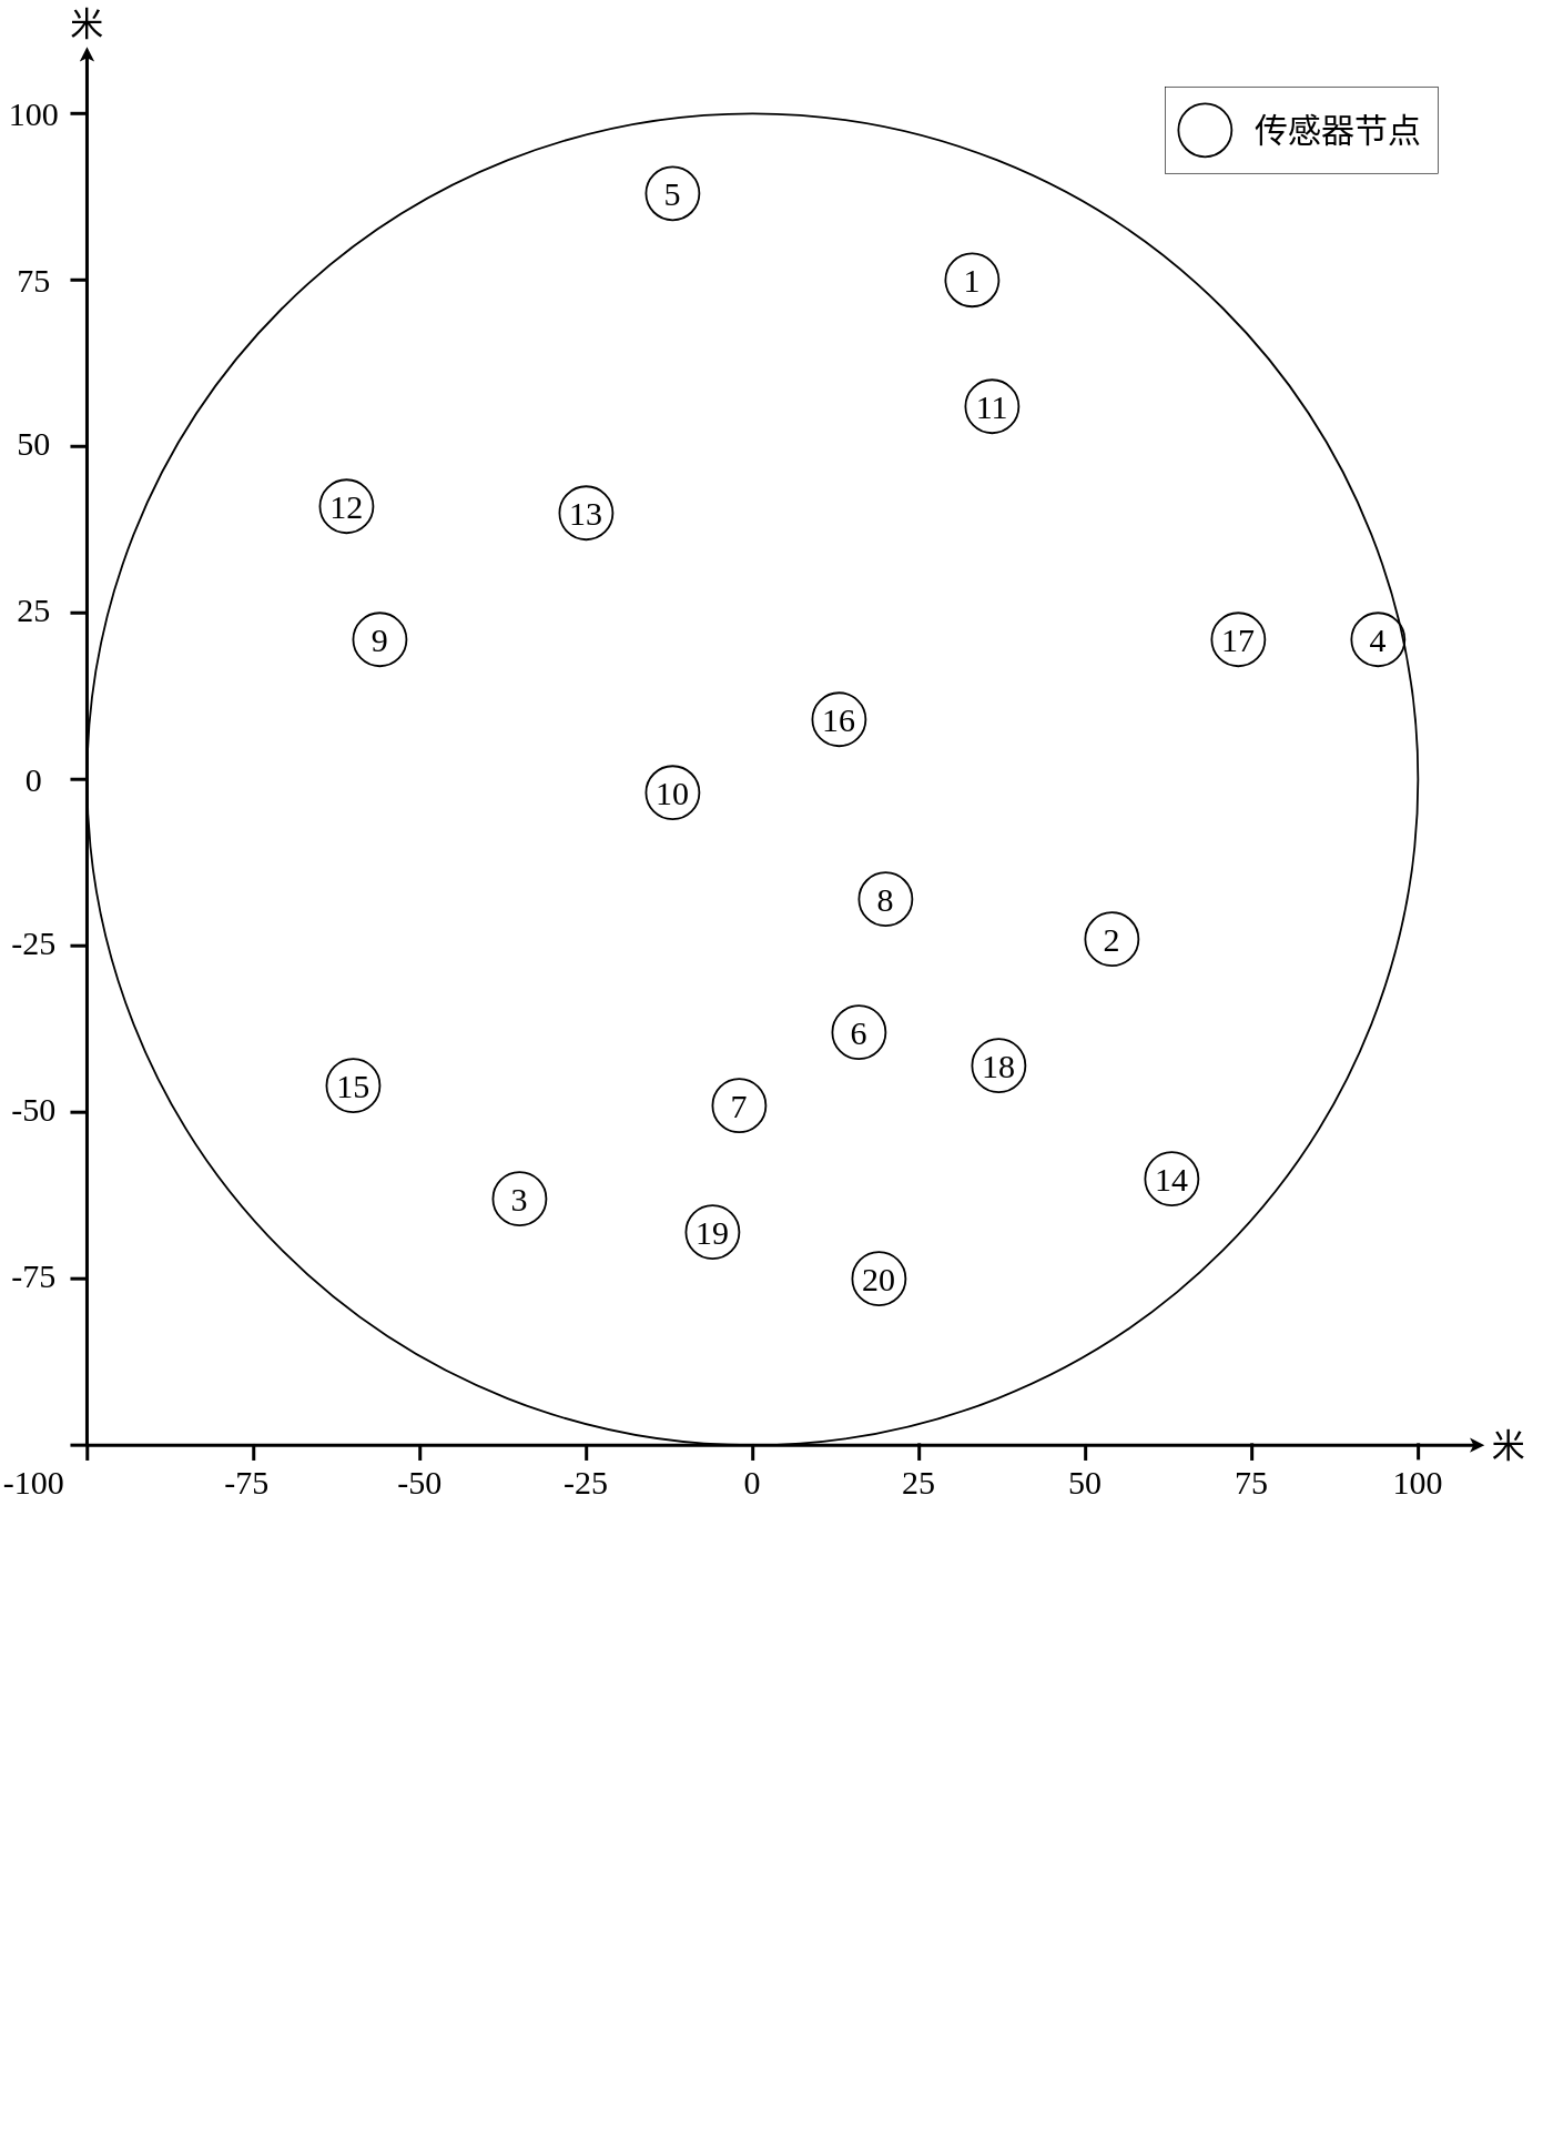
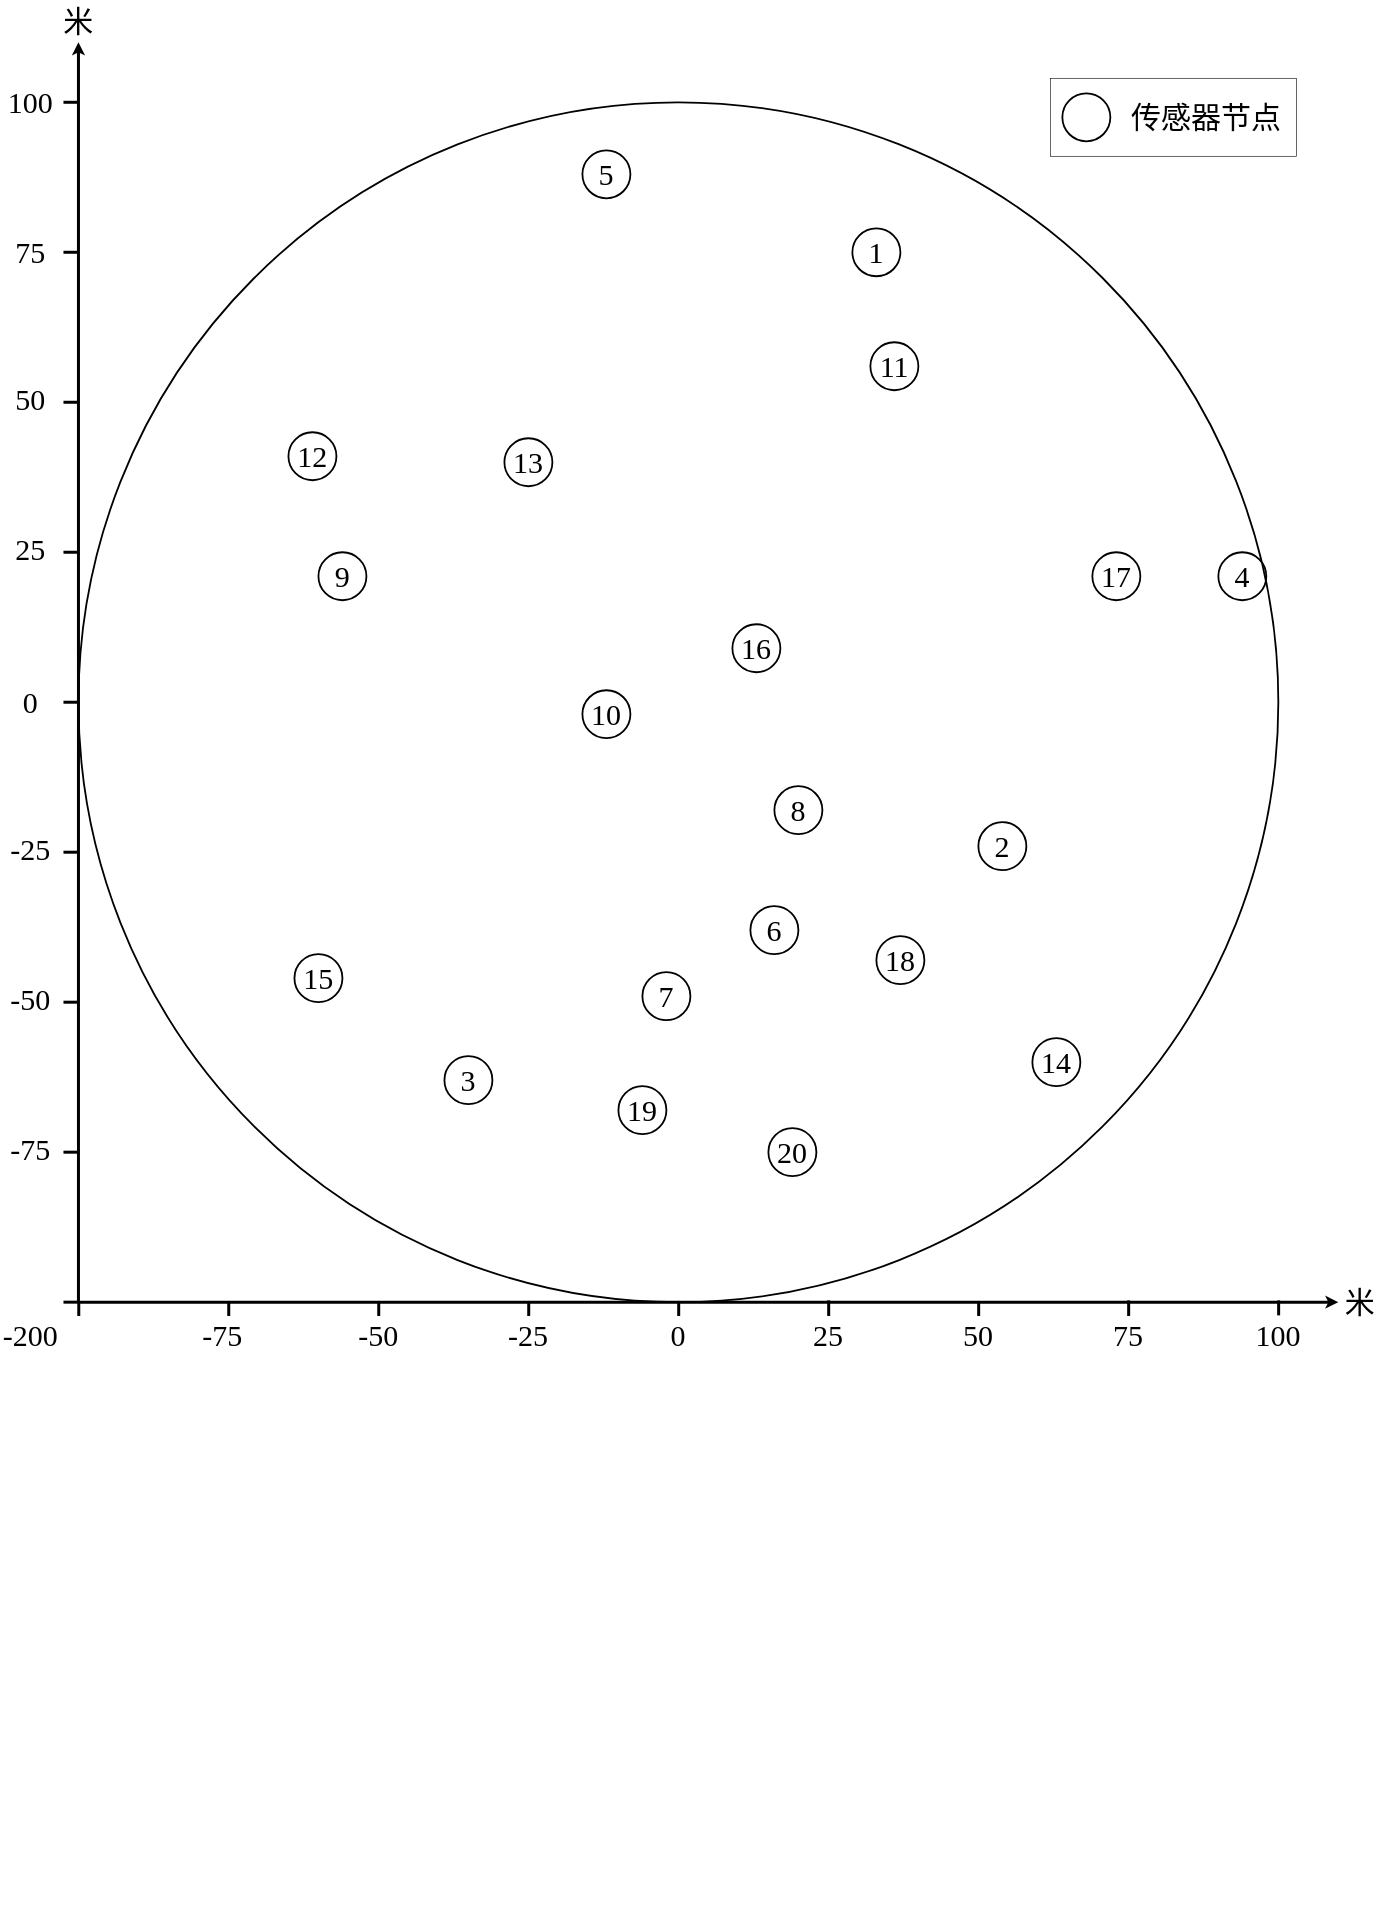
- <mxCell id="29" value="&lt;font face=&quot;Times New Roman&quot;&gt;-100&lt;/font&gt;" style="text;html=1;strokeColor=none;fillColor=none;align=center;verticalAlign=middle;whiteSpace=wrap;rounded=0;fontFamily=宋体;fontSize=50;" vertex="1" parent="27"><mxGeometry y="54" width="60" height="30" as="geometry" /></mxCell>
+ <mxCell id="29" value="&lt;font face=&quot;Times New Roman&quot;&gt;-200&lt;/font&gt;" style="text;html=1;strokeColor=none;fillColor=none;align=center;verticalAlign=middle;whiteSpace=wrap;rounded=0;fontFamily=宋体;fontSize=50;" vertex="1" parent="27"><mxGeometry y="54" width="60" height="30" as="geometry" /></mxCell>
